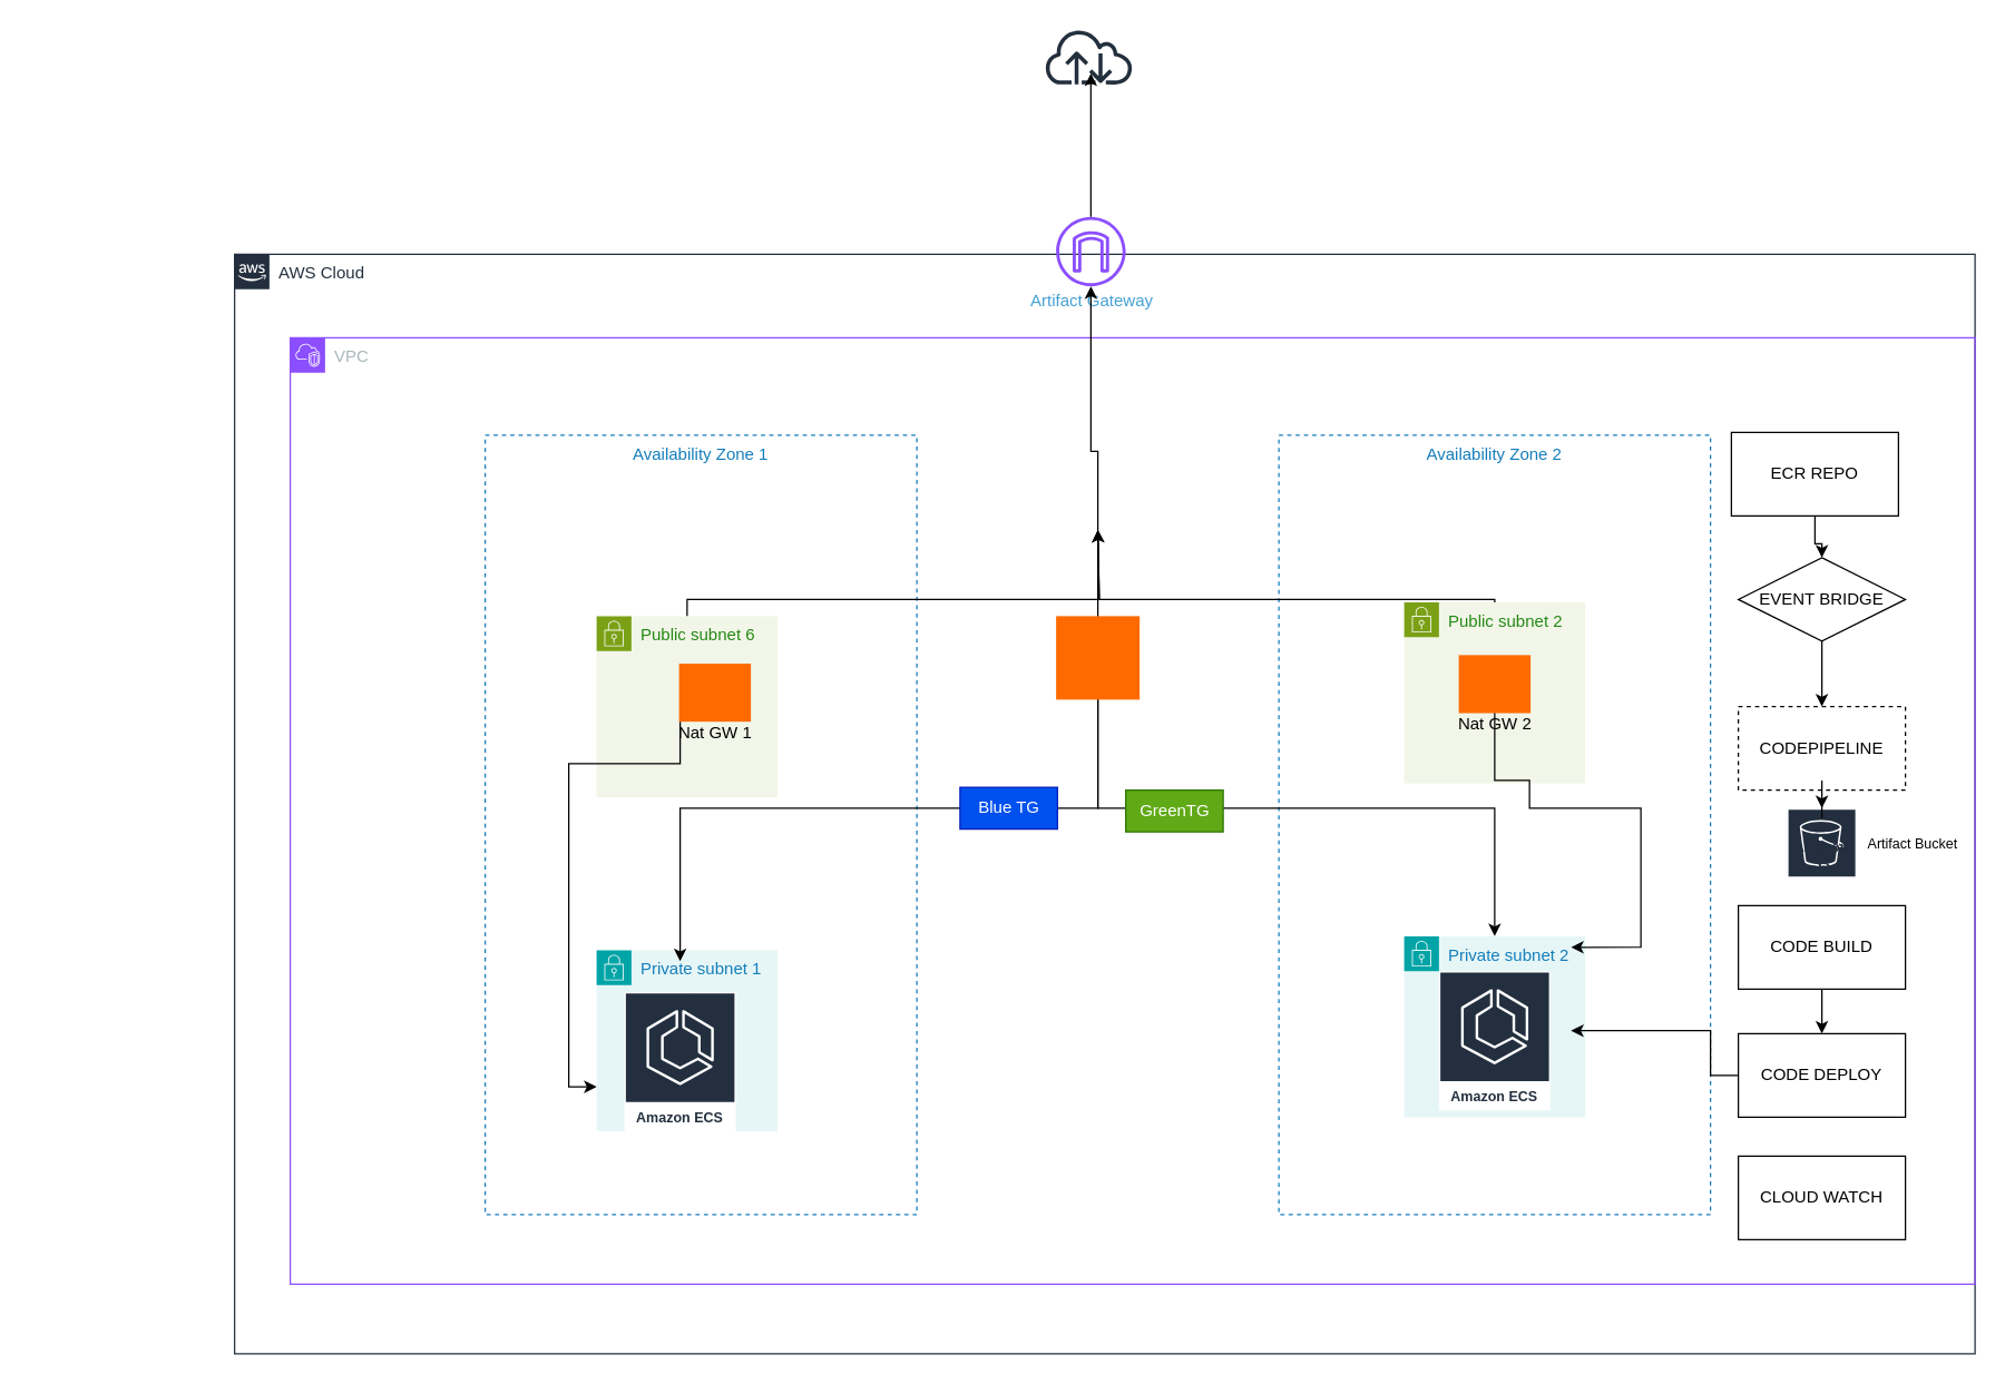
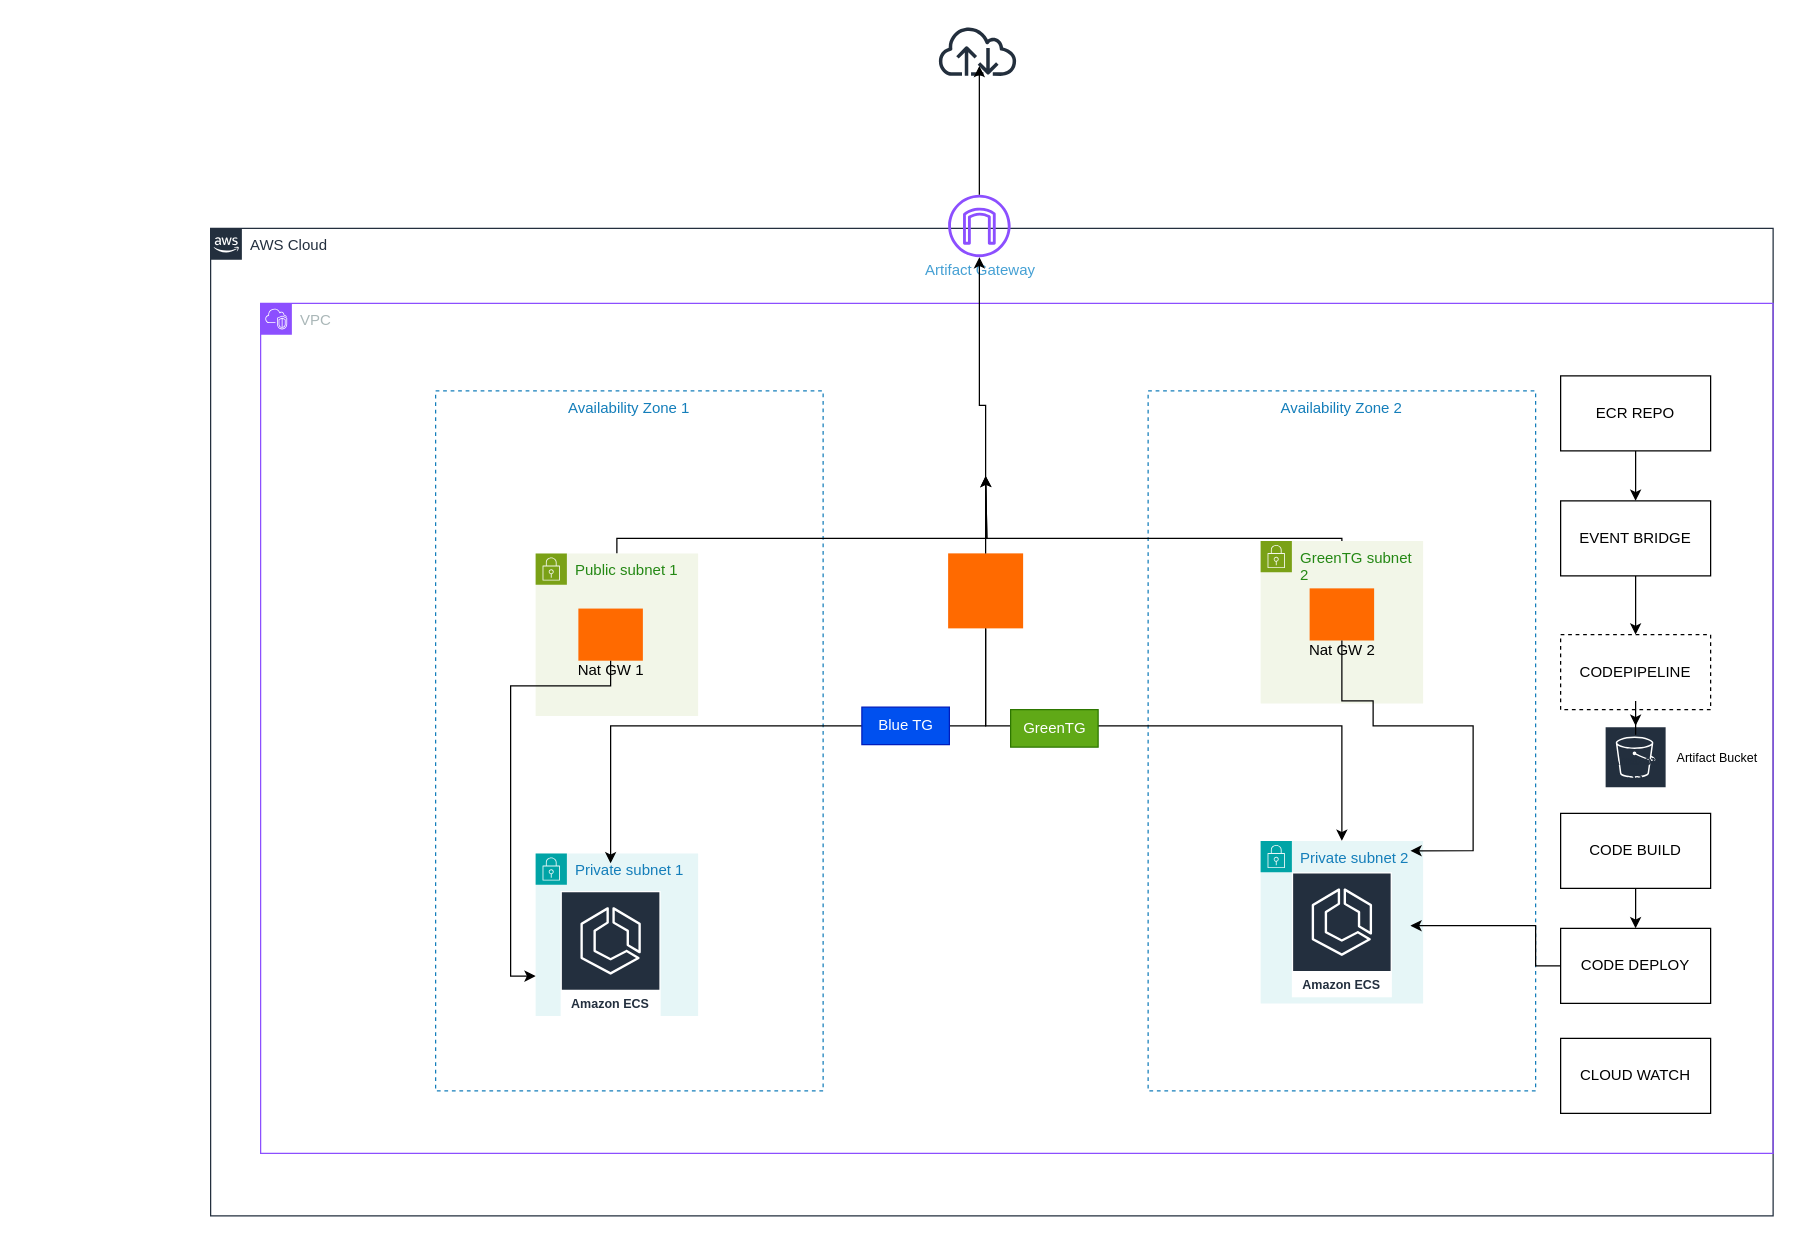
- <mxCell id="25" value="ECR REPO" style="whiteSpace=wrap;html=1;" vertex="1" parent="3"><mxGeometry x="1035" y="68" width="120" height="60" as="geometry" /></mxCell>
+ <mxCell id="25" value="ECR REPO" style="whiteSpace=wrap;html=1;" vertex="1" parent="3"><mxGeometry x="1040" y="58" width="120" height="60" as="geometry" /></mxCell>
- <mxCell id="27" value="EVENT BRIDGE" style="rhombus;whiteSpace=wrap;html=1;" vertex="1" parent="3"><mxGeometry x="1040" y="158" width="120" height="60" as="geometry" /></mxCell>
+ <mxCell id="27" value="EVENT BRIDGE" style="whiteSpace=wrap;html=1;" vertex="1" parent="3"><mxGeometry x="1040" y="158" width="120" height="60" as="geometry" /></mxCell>
- <mxCell id="10" value="Public subnet 2" style="points=[[0,0],[0.25,0],[0.5,0],[0.75,0],[1,0],[1,0.25],[1,0.5],[1,0.75],[1,1],[0.75,1],[0.5,1],[0.25,1],[0,1],[0,0.75],[0,0.5],[0,0.25]];outlineConnect=0;gradientColor=none;html=1;whiteSpace=wrap;fontSize=12;fontStyle=0;container=1;pointerEvents=0;collapsible=0;recursiveResize=0;shape=mxgraph.aws4.group;grIcon=mxgraph.aws4.group_security_group;grStroke=0;strokeColor=#7AA116;fillColor=#F2F6E8;verticalAlign=top;align=left;spacingLeft=30;fontColor=#248814;dashed=0;" vertex="1" parent="3"><mxGeometry x="800" y="190" width="130" height="130" as="geometry" /></mxCell>
+ <mxCell id="10" value="GreenTG subnet 2" style="points=[[0,0],[0.25,0],[0.5,0],[0.75,0],[1,0],[1,0.25],[1,0.5],[1,0.75],[1,1],[0.75,1],[0.5,1],[0.25,1],[0,1],[0,0.75],[0,0.5],[0,0.25]];outlineConnect=0;gradientColor=none;html=1;whiteSpace=wrap;fontSize=12;fontStyle=0;container=1;pointerEvents=0;collapsible=0;recursiveResize=0;shape=mxgraph.aws4.group;grIcon=mxgraph.aws4.group_security_group;grStroke=0;strokeColor=#7AA116;fillColor=#F2F6E8;verticalAlign=top;align=left;spacingLeft=30;fontColor=#248814;dashed=0;" vertex="1" parent="3"><mxGeometry x="800" y="190" width="130" height="130" as="geometry" /></mxCell>
- <mxCell id="8" value="Public subnet 6" style="points=[[0,0],[0.25,0],[0.5,0],[0.75,0],[1,0],[1,0.25],[1,0.5],[1,0.75],[1,1],[0.75,1],[0.5,1],[0.25,1],[0,1],[0,0.75],[0,0.5],[0,0.25]];outlineConnect=0;gradientColor=none;html=1;whiteSpace=wrap;fontSize=12;fontStyle=0;container=1;pointerEvents=0;collapsible=0;recursiveResize=0;shape=mxgraph.aws4.group;grIcon=mxgraph.aws4.group_security_group;grStroke=0;strokeColor=#7AA116;fillColor=#F2F6E8;verticalAlign=top;align=left;spacingLeft=30;fontColor=#248814;dashed=0;" vertex="1" parent="3"><mxGeometry x="220" y="200" width="130" height="130" as="geometry" /></mxCell>
+ <mxCell id="8" value="Public subnet 1" style="points=[[0,0],[0.25,0],[0.5,0],[0.75,0],[1,0],[1,0.25],[1,0.5],[1,0.75],[1,1],[0.75,1],[0.5,1],[0.25,1],[0,1],[0,0.75],[0,0.5],[0,0.25]];outlineConnect=0;gradientColor=none;html=1;whiteSpace=wrap;fontSize=12;fontStyle=0;container=1;pointerEvents=0;collapsible=0;recursiveResize=0;shape=mxgraph.aws4.group;grIcon=mxgraph.aws4.group_security_group;grStroke=0;strokeColor=#7AA116;fillColor=#F2F6E8;verticalAlign=top;align=left;spacingLeft=30;fontColor=#248814;dashed=0;" vertex="1" parent="3"><mxGeometry x="220" y="200" width="130" height="130" as="geometry" /></mxCell>
- <mxCell id="21" value="&lt;div&gt;&lt;br&gt;&lt;/div&gt;&lt;div&gt;&lt;br&gt;&lt;/div&gt;&lt;div&gt;&lt;br&gt;&lt;/div&gt;&lt;div&gt;&lt;br&gt;&lt;/div&gt;&lt;div&gt;Nat GW 1&lt;/div&gt;" style="points=[];aspect=fixed;html=1;align=center;shadow=0;dashed=0;fillColor=#FF6A00;strokeColor=none;shape=mxgraph.alibaba_cloud.nat_gateway;" vertex="1" parent="3"><mxGeometry x="279.2" y="234.15" width="51.6" height="41.7" as="geometry" /></mxCell>
+ <mxCell id="21" value="&lt;div&gt;&lt;br&gt;&lt;/div&gt;&lt;div&gt;&lt;br&gt;&lt;/div&gt;&lt;div&gt;&lt;br&gt;&lt;/div&gt;&lt;div&gt;&lt;br&gt;&lt;/div&gt;&lt;div&gt;Nat GW 1&lt;/div&gt;" style="points=[];aspect=fixed;html=1;align=center;shadow=0;dashed=0;fillColor=#FF6A00;strokeColor=none;shape=mxgraph.alibaba_cloud.nat_gateway;" vertex="1" parent="3"><mxGeometry x="254.2" y="244.15" width="51.6" height="41.7" as="geometry" /></mxCell>
